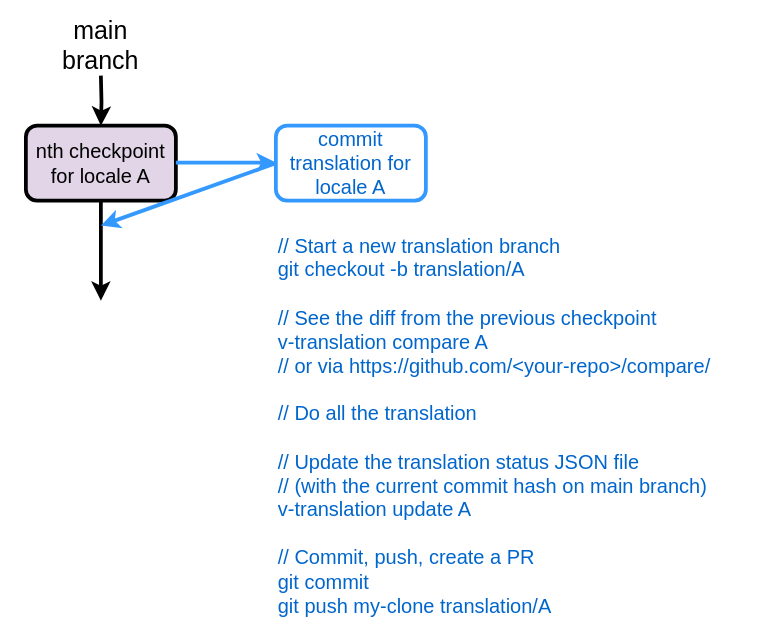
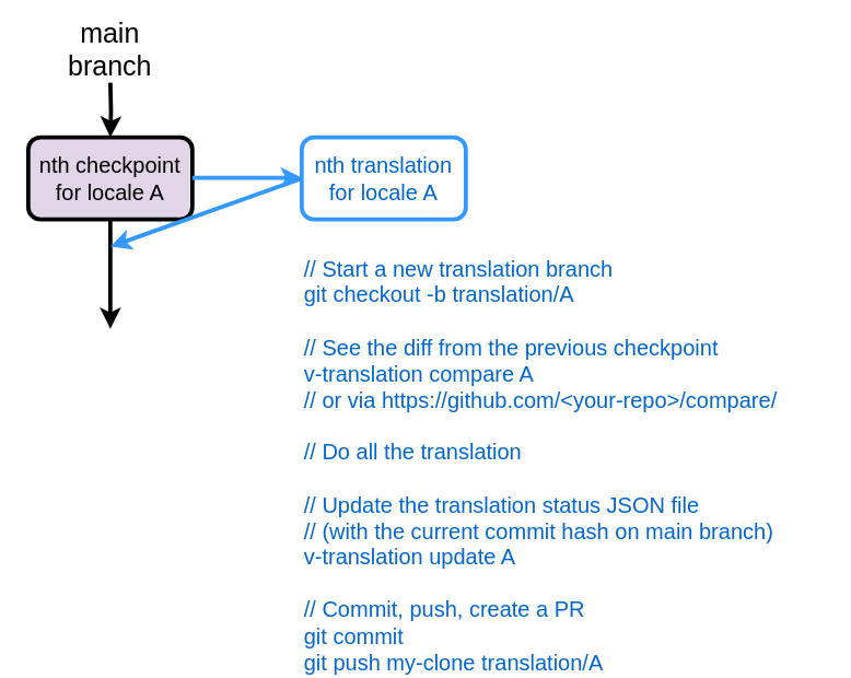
- <mxCell id="5" value="commit translation for locale A" style="rounded=1;whiteSpace=wrap;html=1;strokeColor=#3399FF;fontColor=#0066CC;fontSize=16;strokeWidth=3;glass=0;" vertex="1" parent="1"><mxGeometry x="220" y="100" width="120" height="60" as="geometry" /></mxCell>
+ <mxCell id="5" value="nth translation for locale A" style="rounded=1;whiteSpace=wrap;html=1;strokeColor=#3399FF;fontColor=#0066CC;fontSize=16;strokeWidth=3;glass=0;" vertex="1" parent="1"><mxGeometry x="220" y="100" width="120" height="60" as="geometry" /></mxCell>
